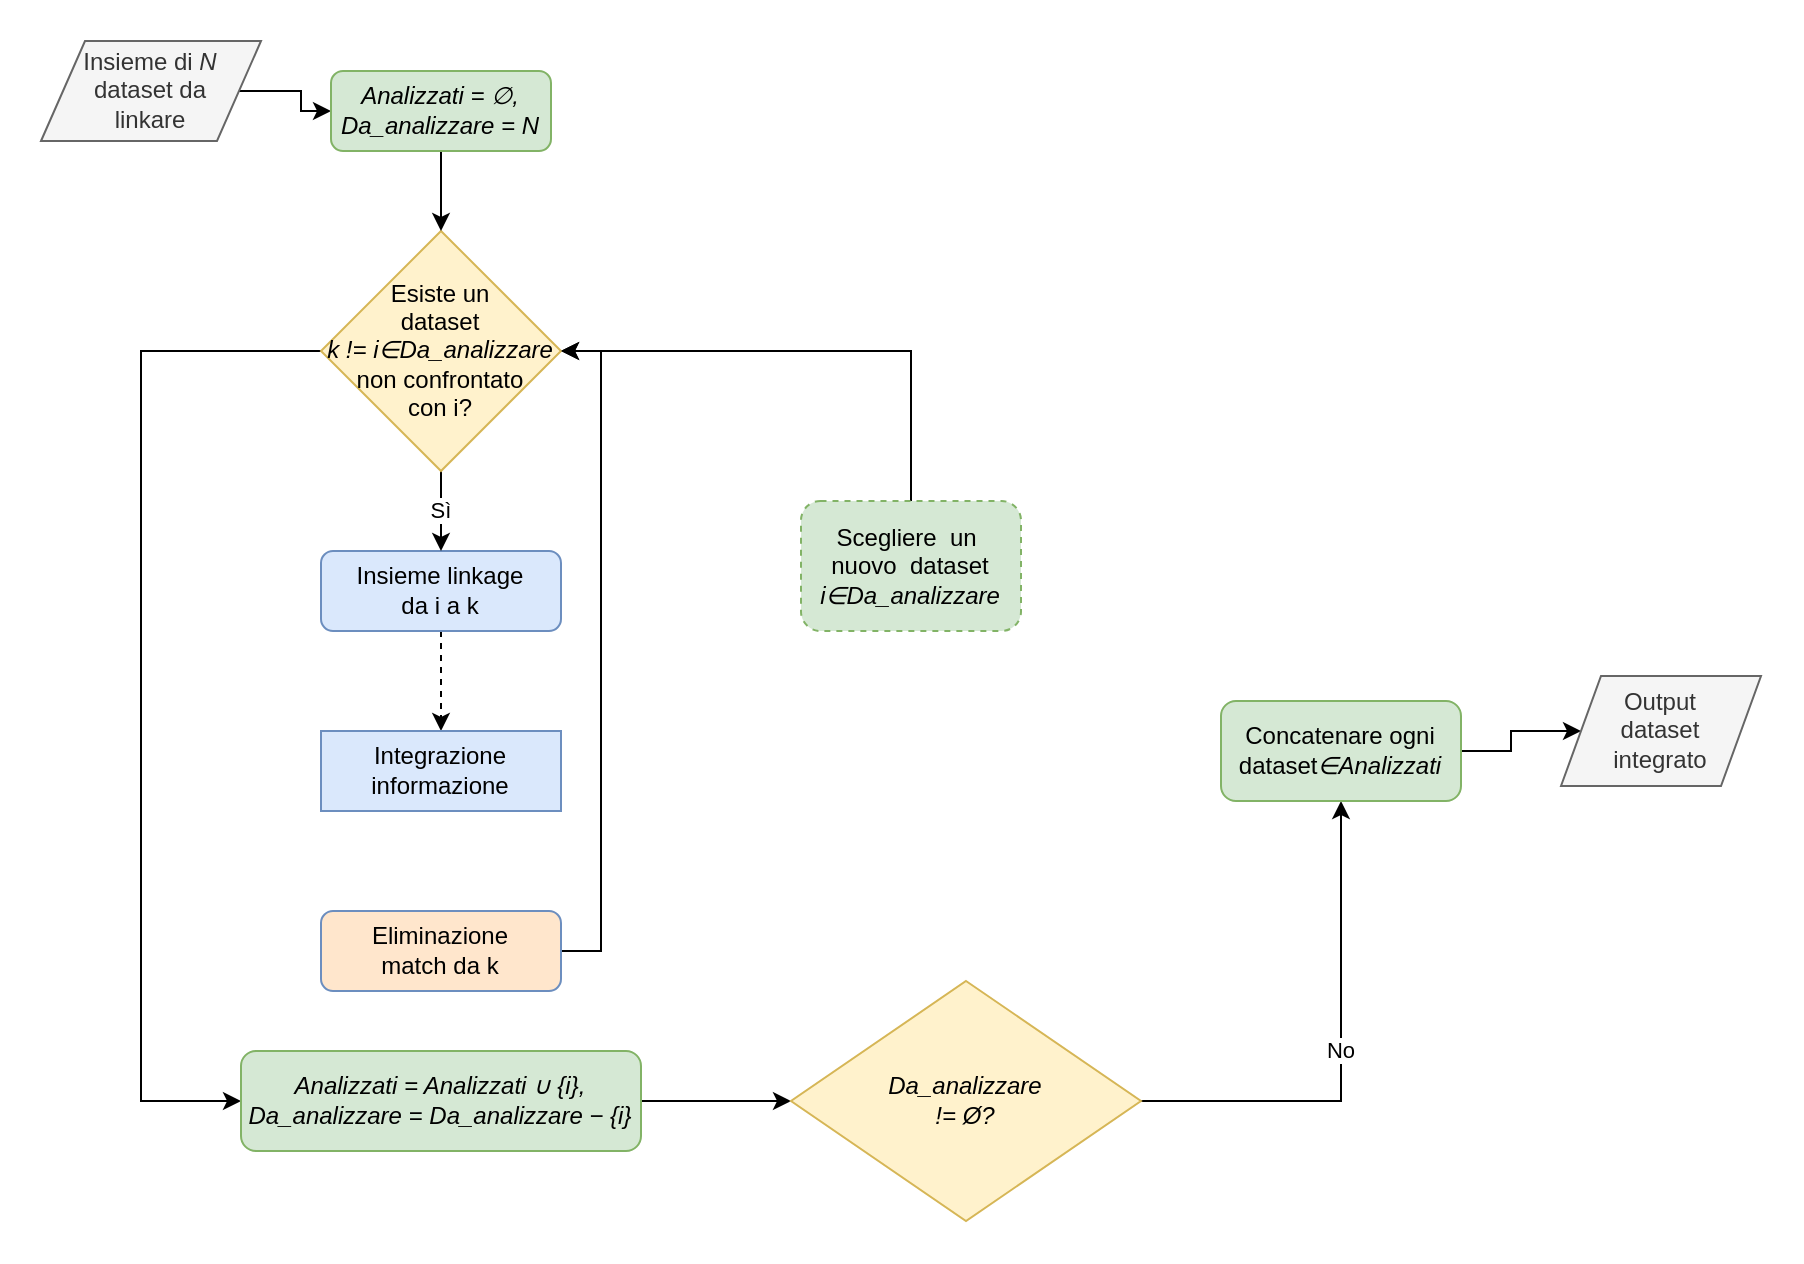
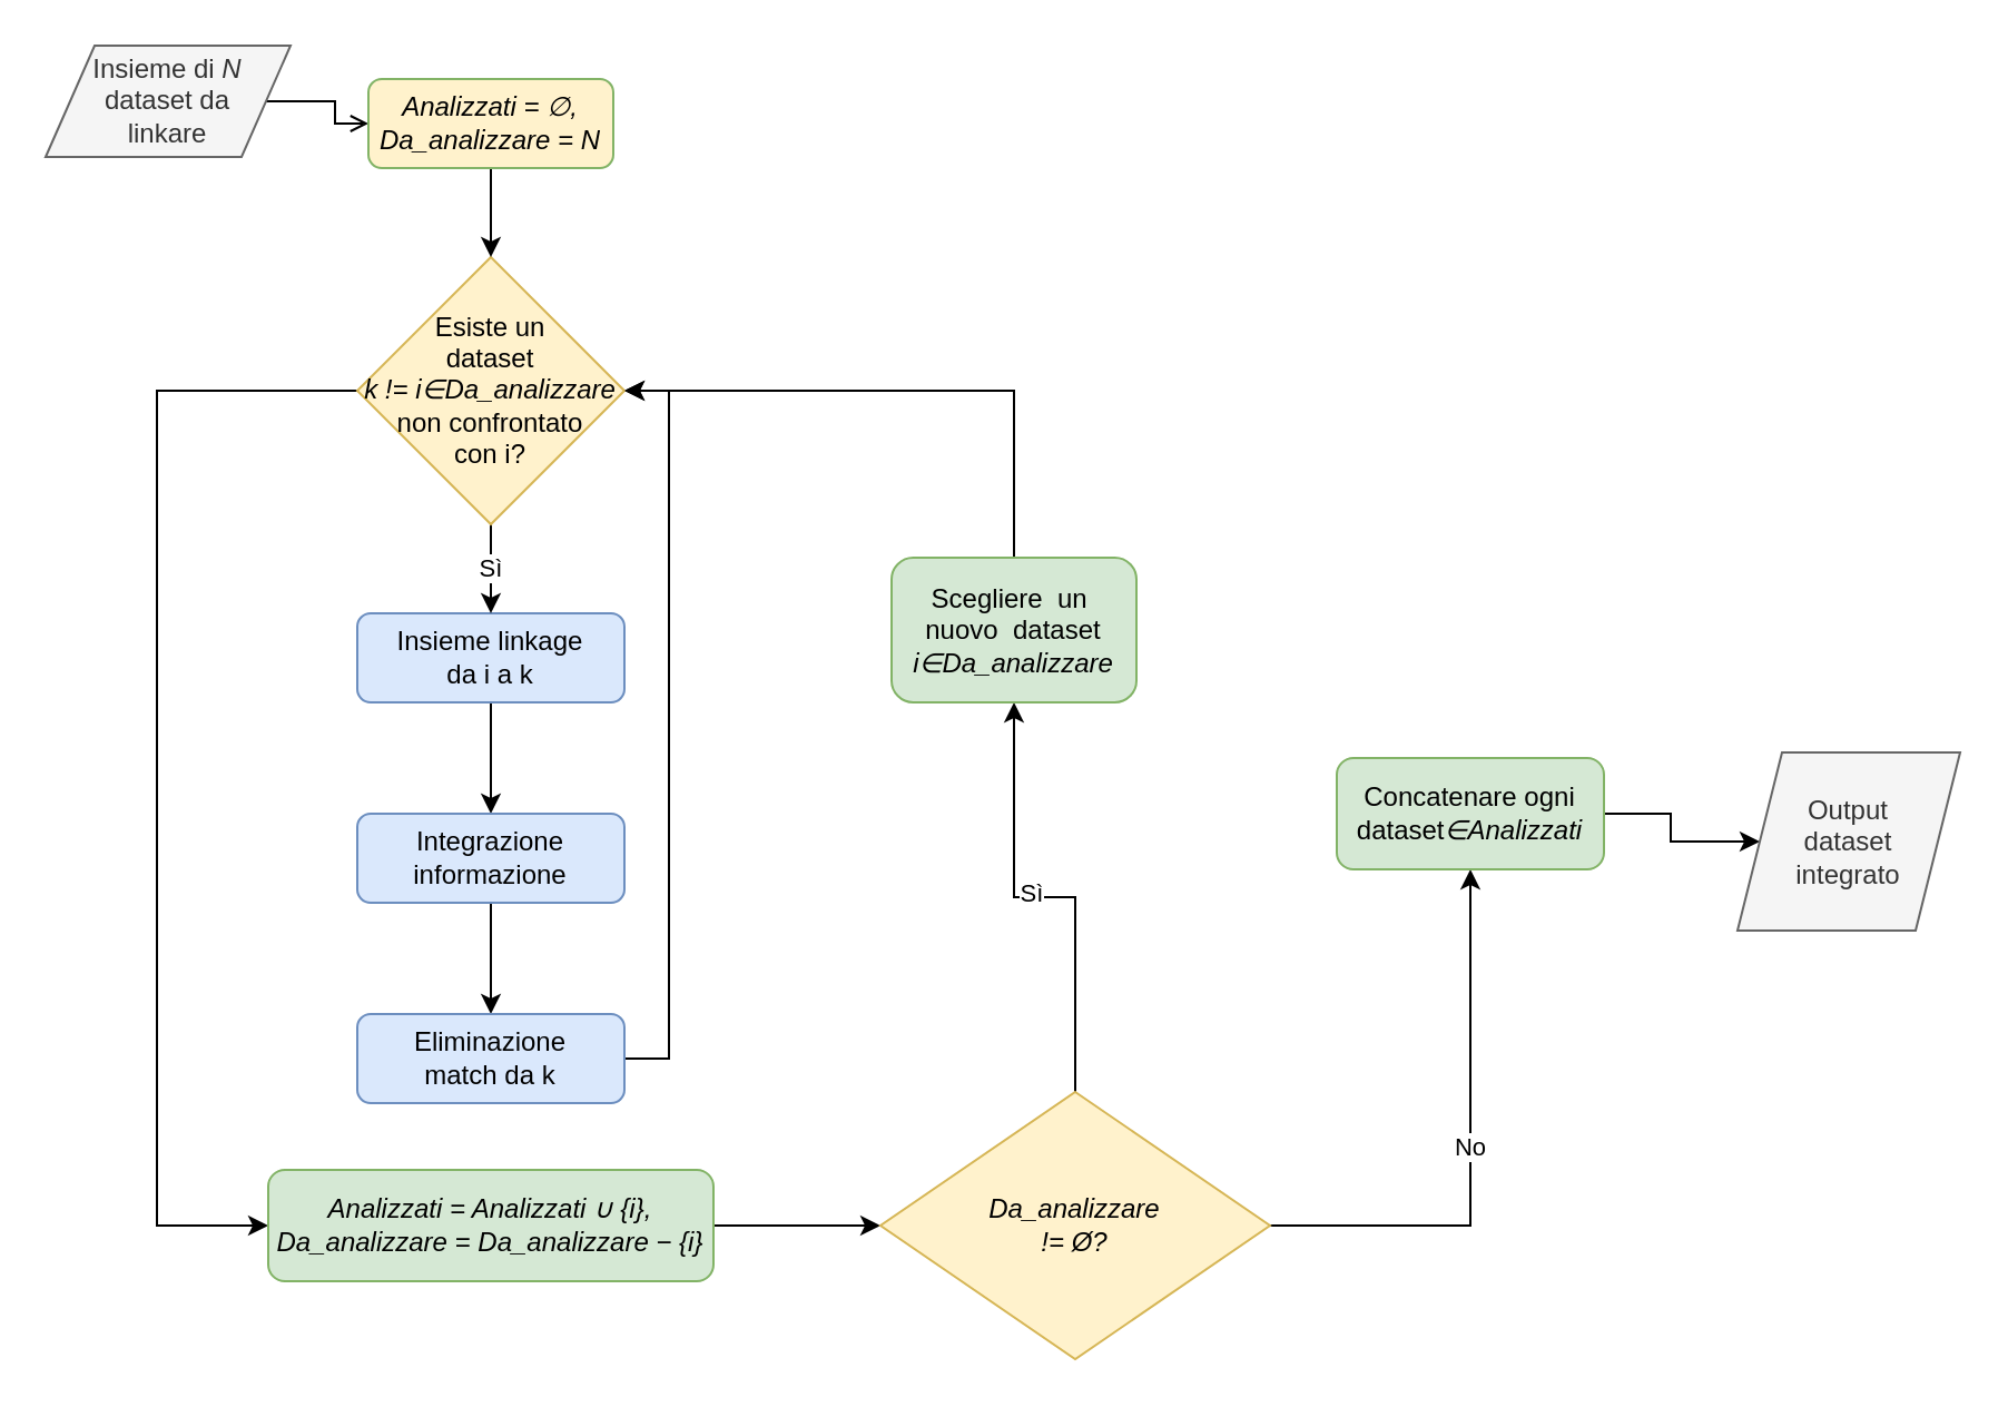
- <mxCell id="22" style="edgeStyle=orthogonalEdgeStyle;rounded=0;orthogonalLoop=1;jettySize=auto;html=1;exitX=1;exitY=0.5;exitDx=0;exitDy=0;entryX=0;entryY=0.5;entryDx=0;entryDy=0;" parent="1" source="23" target="25" edge="1"><mxGeometry relative="1" as="geometry" /></mxCell>
+ <mxCell id="22" style="edgeStyle=orthogonalEdgeStyle;rounded=0;orthogonalLoop=1;jettySize=auto;html=1;exitX=1;exitY=0.5;exitDx=0;exitDy=0;entryX=0;entryY=0.5;entryDx=0;entryDy=0;endArrow=open;" parent="1" source="23" target="25" edge="1"><mxGeometry relative="1" as="geometry" /></mxCell>
- <mxCell id="25" value="&lt;i&gt;Analizzati = ∅, Da_analizzare = N&lt;br&gt;&lt;/i&gt;" style="rounded=1;whiteSpace=wrap;html=1;strokeWidth=1;fillColor=#d5e8d4;strokeColor=#82b366;" parent="1" vertex="1"><mxGeometry x="165" y="35" width="110" height="40" as="geometry" /></mxCell>
+ <mxCell id="25" value="&lt;i&gt;Analizzati = ∅, Da_analizzare = N&lt;br&gt;&lt;/i&gt;" style="rounded=1;whiteSpace=wrap;html=1;strokeWidth=1;fillColor=#fff2cc;strokeColor=#82b366;" parent="1" vertex="1"><mxGeometry x="165" y="35" width="110" height="40" as="geometry" /></mxCell>
- <mxCell id="18" value="&lt;div&gt;Scegliere&amp;nbsp; un&amp;nbsp; nuovo&amp;nbsp; dataset&lt;/div&gt;&lt;div&gt;&lt;i&gt;i∈Da_analizzare&lt;/i&gt;&lt;/div&gt;" style="rounded=1;whiteSpace=wrap;html=1;fillColor=#d5e8d4;strokeColor=#82b366;dashed=1;" parent="1" vertex="1"><mxGeometry x="400" y="250" width="110" height="65" as="geometry" /></mxCell>
+ <mxCell id="18" value="&lt;div&gt;Scegliere&amp;nbsp; un&amp;nbsp; nuovo&amp;nbsp; dataset&lt;/div&gt;&lt;div&gt;&lt;i&gt;i∈Da_analizzare&lt;/i&gt;&lt;/div&gt;" style="rounded=1;whiteSpace=wrap;html=1;fillColor=#d5e8d4;strokeColor=#82b366;" parent="1" vertex="1"><mxGeometry x="400" y="250" width="110" height="65" as="geometry" /></mxCell>
- <mxCell id="2" style="edgeStyle=orthogonalEdgeStyle;rounded=0;orthogonalLoop=1;jettySize=auto;html=1;exitX=0.5;exitY=1;exitDx=0;exitDy=0;entryX=0.5;entryY=0;entryDx=0;entryDy=0;dashed=1;" parent="1" source="3" target="5" edge="1"><mxGeometry relative="1" as="geometry" /></mxCell>
+ <mxCell id="2" style="edgeStyle=orthogonalEdgeStyle;rounded=0;orthogonalLoop=1;jettySize=auto;html=1;exitX=0.5;exitY=1;exitDx=0;exitDy=0;entryX=0.5;entryY=0;entryDx=0;entryDy=0;" parent="1" source="3" target="5" edge="1"><mxGeometry relative="1" as="geometry" /></mxCell>
- <mxCell id="21" value="&lt;div&gt;Output &lt;br&gt;&lt;/div&gt;&lt;div&gt;dataset&lt;/div&gt;&lt;div&gt;integrato&lt;br&gt;&lt;/div&gt;" style="shape=parallelogram;perimeter=parallelogramPerimeter;whiteSpace=wrap;html=1;fillColor=#f5f5f5;strokeColor=#666666;fontColor=#333333;" parent="1" vertex="1"><mxGeometry x="780" y="337.5" width="100" height="55" as="geometry" /></mxCell>
+ <mxCell id="21" value="&lt;div&gt;Output &lt;br&gt;&lt;/div&gt;&lt;div&gt;dataset&lt;/div&gt;&lt;div&gt;integrato&lt;br&gt;&lt;/div&gt;" style="shape=parallelogram;perimeter=parallelogramPerimeter;whiteSpace=wrap;html=1;fillColor=#f5f5f5;strokeColor=#666666;fontColor=#333333;" parent="1" vertex="1"><mxGeometry x="780" y="337.5" width="100" height="80" as="geometry" /></mxCell>
- <mxCell id="20" value="Concatenare ogni dataset&lt;i&gt;∈Analizzati&lt;/i&gt;" style="rounded=1;whiteSpace=wrap;html=1;fillColor=#d5e8d4;strokeColor=#82b366;" parent="1" vertex="1"><mxGeometry x="610" y="350" width="120" height="50" as="geometry" /></mxCell>
+ <mxCell id="20" value="Concatenare ogni dataset&lt;i&gt;∈Analizzati&lt;/i&gt;" style="rounded=1;whiteSpace=wrap;html=1;fillColor=#d5e8d4;strokeColor=#82b366;" parent="1" vertex="1"><mxGeometry x="600" y="340" width="120" height="50" as="geometry" /></mxCell>
- <mxCell id="5" value="&lt;div&gt;Integrazione&lt;/div&gt;&lt;div&gt;informazione&lt;br&gt;&lt;/div&gt;" style="whiteSpace=wrap;html=1;fillColor=#dae8fc;strokeColor=#6c8ebf;rounded=0;" parent="1" vertex="1"><mxGeometry x="160" y="365" width="120" height="40" as="geometry" /></mxCell>
+ <mxCell id="5" value="&lt;div&gt;Integrazione&lt;/div&gt;&lt;div&gt;informazione&lt;br&gt;&lt;/div&gt;" style="rounded=1;whiteSpace=wrap;html=1;fillColor=#dae8fc;strokeColor=#6c8ebf;" parent="1" vertex="1"><mxGeometry x="160" y="365" width="120" height="40" as="geometry" /></mxCell>
+ <mxCell id="13" style="edgeStyle=orthogonalEdgeStyle;rounded=0;orthogonalLoop=1;jettySize=auto;html=1;exitX=0.5;exitY=0;exitDx=0;exitDy=0;entryX=0.5;entryY=1;entryDx=0;entryDy=0;" parent="1" source="16" target="18" edge="1"><mxGeometry relative="1" as="geometry" /></mxCell>
+ <mxCell id="14" value="Sì" style="edgeLabel;html=1;align=center;verticalAlign=middle;resizable=0;points=[];" parent="13" vertex="1" connectable="0"><mxGeometry x="0.068" y="-2" relative="1" as="geometry"><mxPoint as="offset" /></mxGeometry></mxCell>
+ <mxCell id="4" style="edgeStyle=orthogonalEdgeStyle;rounded=0;orthogonalLoop=1;jettySize=auto;html=1;exitX=0.5;exitY=1;exitDx=0;exitDy=0;entryX=0.5;entryY=0;entryDx=0;entryDy=0;" parent="1" source="5" target="7" edge="1"><mxGeometry relative="1" as="geometry" /></mxCell>
- <mxCell id="7" value="&lt;div&gt;Eliminazione &lt;br&gt;&lt;/div&gt;&lt;div&gt;match da k&lt;br&gt;&lt;/div&gt;" style="rounded=1;whiteSpace=wrap;html=1;fillColor=#ffe6cc;strokeColor=#6c8ebf;" parent="1" vertex="1"><mxGeometry x="160" y="455" width="120" height="40" as="geometry" /></mxCell>
+ <mxCell id="7" value="&lt;div&gt;Eliminazione &lt;br&gt;&lt;/div&gt;&lt;div&gt;match da k&lt;br&gt;&lt;/div&gt;" style="rounded=1;whiteSpace=wrap;html=1;fillColor=#dae8fc;strokeColor=#6c8ebf;" parent="1" vertex="1"><mxGeometry x="160" y="455" width="120" height="40" as="geometry" /></mxCell>
